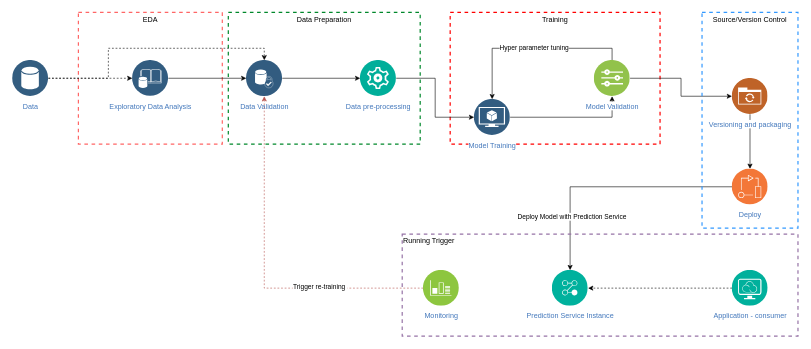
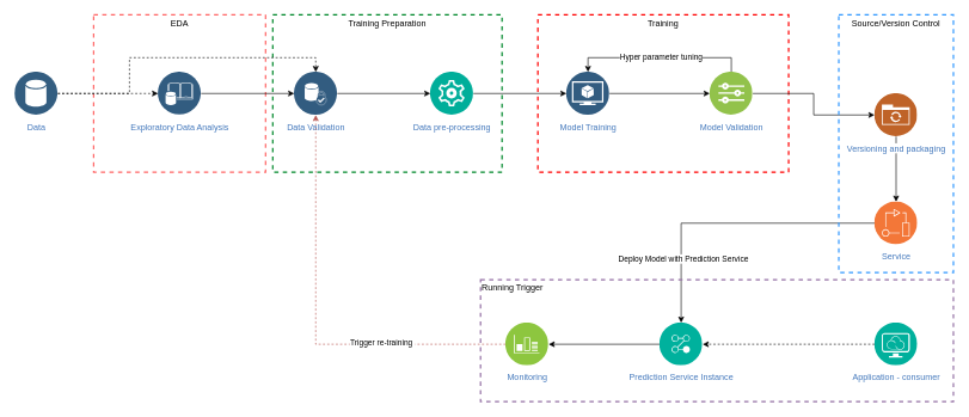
- <mxCell id="4" value="Data Preparation" style="fontStyle=0;verticalAlign=top;align=center;spacingTop=-2;fillColor=none;rounded=0;whiteSpace=wrap;html=1;strokeColor=#00882B;strokeWidth=2;dashed=1;container=1;collapsible=0;expand=0;recursiveResize=0;" vertex="1" parent="1"><mxGeometry x="380" y="20" width="320" height="220" as="geometry" /></mxCell>
+ <mxCell id="4" value="Training Preparation" style="fontStyle=0;verticalAlign=top;align=center;spacingTop=-2;fillColor=none;rounded=0;whiteSpace=wrap;html=1;strokeColor=#00882B;strokeWidth=2;dashed=1;container=1;collapsible=0;expand=0;recursiveResize=0;" vertex="1" parent="1"><mxGeometry x="380" y="20" width="320" height="220" as="geometry" /></mxCell>
- <mxCell id="15" value="Model Training" style="image;aspect=fixed;perimeter=ellipsePerimeter;html=1;align=center;shadow=0;dashed=0;fontColor=#4277BB;labelBackgroundColor=default;fontSize=12;spacingTop=3;image=img/lib/ibm/data/model.svg;" vertex="1" parent="1"><mxGeometry x="790" y="165" width="60" height="60" as="geometry" /></mxCell>
+ <mxCell id="15" value="Model Training" style="image;aspect=fixed;perimeter=ellipsePerimeter;html=1;align=center;shadow=0;dashed=0;fontColor=#4277BB;labelBackgroundColor=default;fontSize=12;spacingTop=3;image=img/lib/ibm/data/model.svg;" vertex="1" parent="1"><mxGeometry x="790" y="100" width="60" height="60" as="geometry" /></mxCell>
- <mxCell id="24" value="Deploy" style="image;aspect=fixed;perimeter=ellipsePerimeter;html=1;align=center;shadow=0;dashed=0;fontColor=#4277BB;labelBackgroundColor=default;fontSize=12;spacingTop=3;image=img/lib/ibm/devops/devops.svg;" vertex="1" parent="1"><mxGeometry x="1220" y="281" width="60" height="60" as="geometry" /></mxCell>
+ <mxCell id="24" value="Service" style="image;aspect=fixed;perimeter=ellipsePerimeter;html=1;align=center;shadow=0;dashed=0;fontColor=#4277BB;labelBackgroundColor=default;fontSize=12;spacingTop=3;image=img/lib/ibm/devops/devops.svg;" vertex="1" parent="1"><mxGeometry x="1220" y="281" width="60" height="60" as="geometry" /></mxCell>
+ <mxCell id="30" style="edgeStyle=orthogonalEdgeStyle;rounded=0;orthogonalLoop=1;jettySize=auto;html=1;entryX=1;entryY=0.5;entryDx=0;entryDy=0;" edge="1" parent="1" source="31" target="27"><mxGeometry relative="1" as="geometry" /></mxCell>
